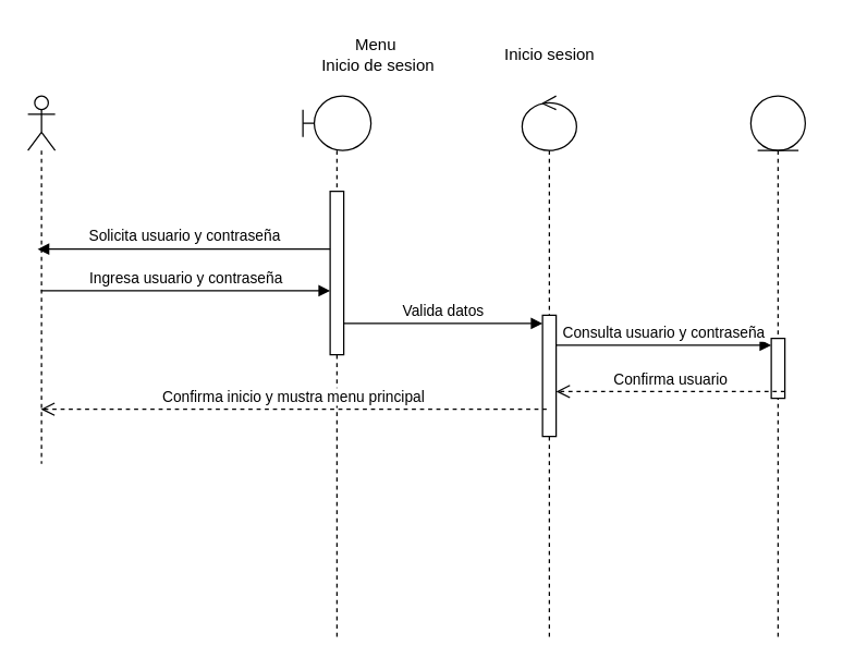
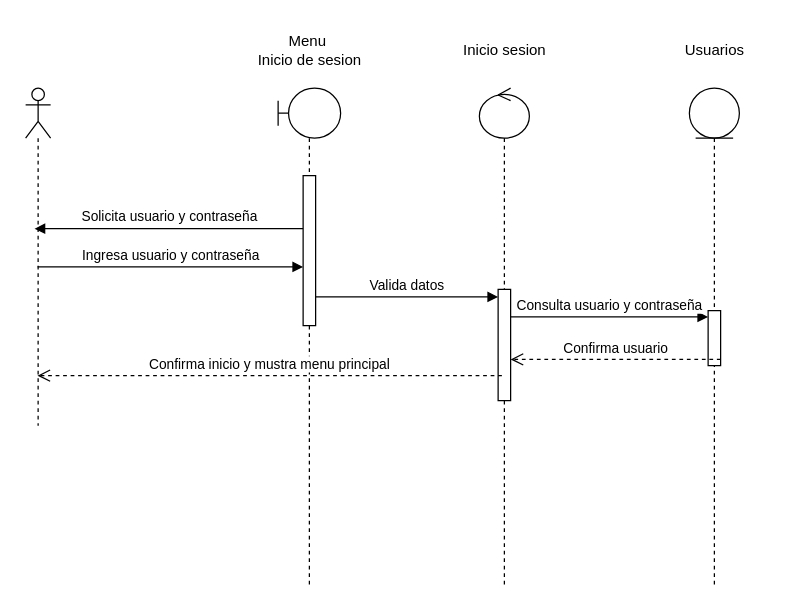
- <mxCell id="13" value="Menu&amp;nbsp;&lt;div&gt;Inicio de sesion&lt;/div&gt;" style="text;html=1;align=center;verticalAlign=middle;resizable=0;points=[];autosize=1;strokeColor=none;fillColor=none;" parent="1" vertex="1"><mxGeometry x="222" y="20" width="110" height="40" as="geometry" /></mxCell>
+ <mxCell id="13" value="Menu&amp;nbsp;&lt;div&gt;Inicio de sesion&lt;/div&gt;" style="text;html=1;align=center;verticalAlign=middle;resizable=0;points=[];autosize=1;strokeColor=none;fillColor=none;" parent="1" vertex="1"><mxGeometry x="192" y="20" width="110" height="40" as="geometry" /></mxCell>
+ <mxCell id="15" value="Usuarios" style="text;html=1;align=center;verticalAlign=middle;resizable=0;points=[];autosize=1;strokeColor=none;fillColor=none;" parent="1" vertex="1"><mxGeometry x="536" y="25" width="70" height="30" as="geometry" /></mxCell>
